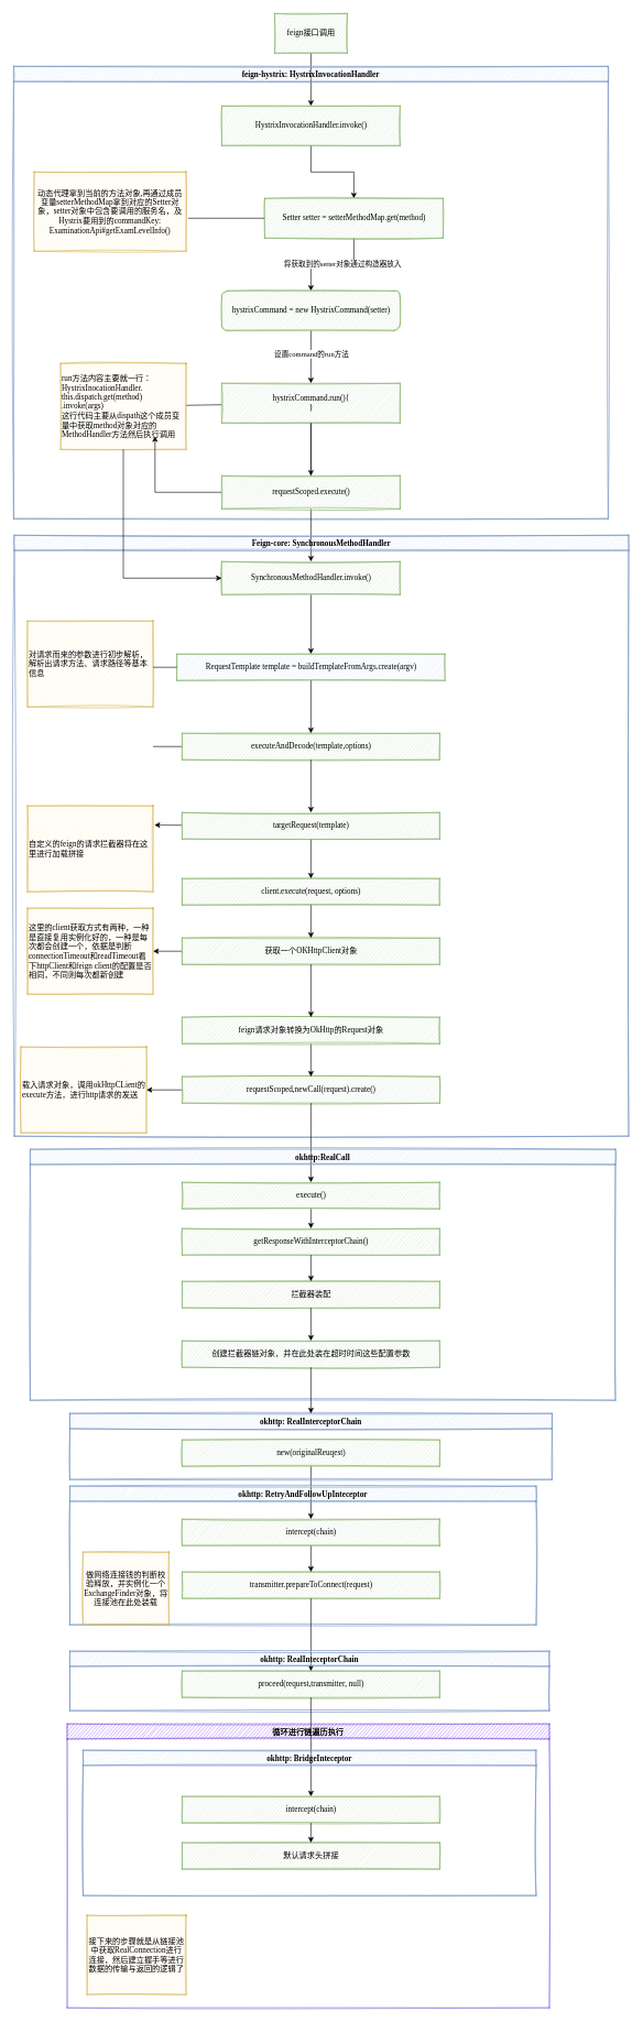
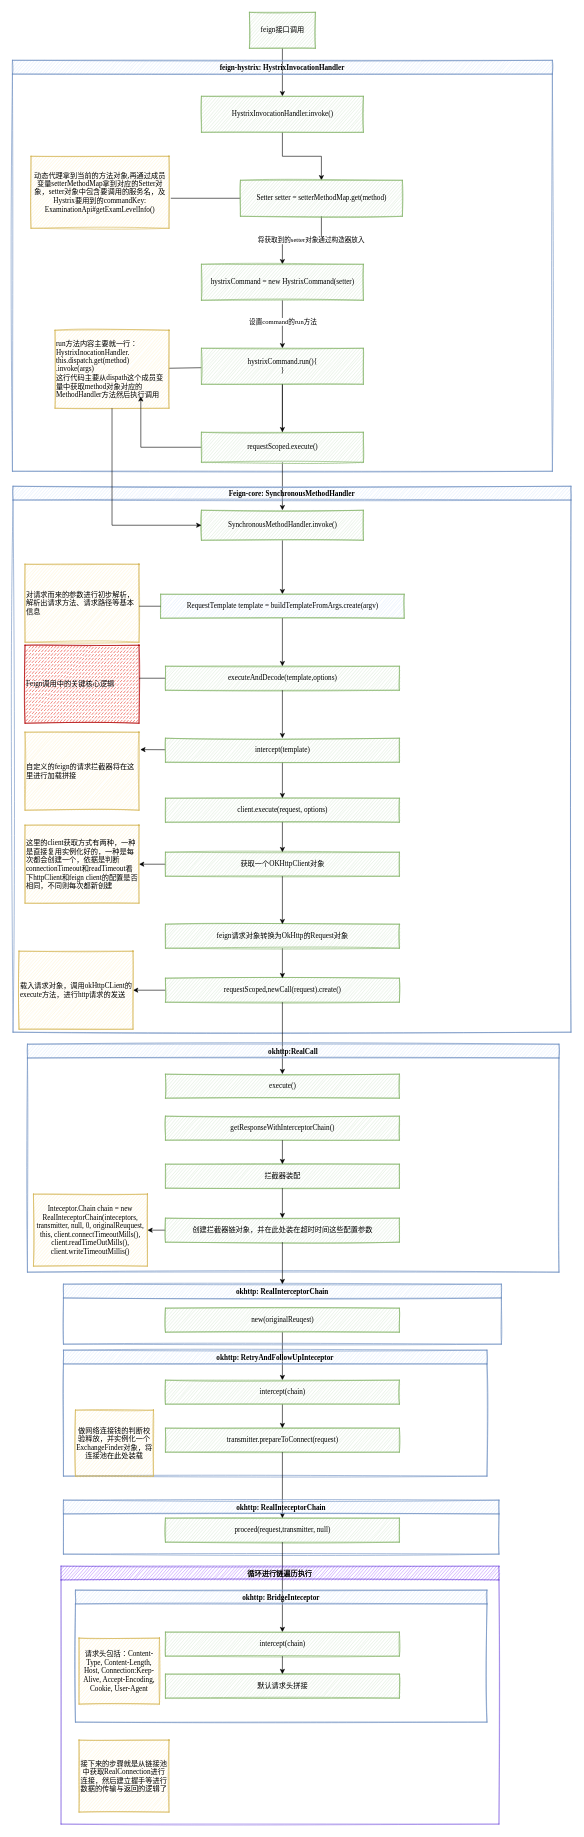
- <mxCell id="13" value="&lt;font face=&quot;Comic Sans MS&quot;&gt;hystrixCommand = new HystrixCommand(setter)&lt;/font&gt;" style="html=1;sketch=1;fillColor=#d5e8d4;strokeColor=#82b366;rounded=1;" vertex="1" parent="1"><mxGeometry x="335" y="440" width="270" height="60" as="geometry" /></mxCell>
+ <mxCell id="13" value="&lt;font face=&quot;Comic Sans MS&quot;&gt;hystrixCommand = new HystrixCommand(setter)&lt;/font&gt;" style="html=1;sketch=1;fillColor=#d5e8d4;strokeColor=#82b366;" vertex="1" parent="1"><mxGeometry x="335" y="440" width="270" height="60" as="geometry" /></mxCell>
+ <mxCell id="28" value="&lt;font color=&quot;#000000&quot;&gt;Feign调用中的关键核心逻辑&lt;/font&gt;" style="shape=note;whiteSpace=wrap;html=1;backgroundOutline=1;darkOpacity=0.05;fontFamily=Comic Sans MS;size=0;sketch=1;fillColor=#e51400;strokeColor=#B20000;align=left;fontColor=#ffffff;gradientColor=none;fillStyle=dashed;" vertex="1" parent="25"><mxGeometry x="20" y="265" width="190" height="130" as="geometry" /></mxCell>
- <mxCell id="45" value="&lt;font face=&quot;Comic Sans MS&quot;&gt;targetRequest(template)&lt;/font&gt;" style="html=1;sketch=1;fillColor=#d5e8d4;strokeColor=#82b366;" vertex="1" parent="1"><mxGeometry x="275" y="1230" width="390" height="40" as="geometry" /></mxCell>
+ <mxCell id="45" value="&lt;font face=&quot;Comic Sans MS&quot;&gt;intercept(template)&lt;/font&gt;" style="html=1;sketch=1;fillColor=#d5e8d4;strokeColor=#82b366;" vertex="1" parent="1"><mxGeometry x="275" y="1230" width="390" height="40" as="geometry" /></mxCell>
- <mxCell id="50" value="" style="edgeStyle=none;rounded=0;orthogonalLoop=1;jettySize=auto;html=1;fontFamily=Comic Sans MS;fontColor=#000000;startArrow=none;startFill=0;endArrow=classic;endFill=1;" edge="1" parent="1" source="51" target="54"><mxGeometry relative="1" as="geometry" /></mxCell>
+ <mxCell id="60" value="Inteceptor.Chain chain = new RealInteceptorChain(inteceptors, transmitter, null, 0, originalReuquest, this, client.connectTimeoutMills(), client.readTimeOutMills(), client.writeTimeoutMillis()" style="shape=note;whiteSpace=wrap;html=1;backgroundOutline=1;darkOpacity=0.05;fontFamily=Comic Sans MS;size=0;sketch=1;fillColor=#fff2cc;strokeColor=#d6b656;" vertex="1" parent="53"><mxGeometry x="10" y="250" width="190" height="120" as="geometry" /></mxCell>
+ <mxCell id="57" style="edgeStyle=none;rounded=0;orthogonalLoop=1;jettySize=auto;html=1;fontFamily=Comic Sans MS;fontColor=#000000;startArrow=none;startFill=0;endArrow=classic;endFill=1;" edge="1" parent="53" source="58" target="60"><mxGeometry relative="1" as="geometry" /></mxCell>
+ <mxCell id="75" value="请求头包括：Content-Type, Content-Length, Host, Connection:Keep-Alive, Accept-Encoding, Cookie, User-Agent" style="shape=note;whiteSpace=wrap;html=1;backgroundOutline=1;darkOpacity=0.05;fontFamily=Comic Sans MS;size=0;sketch=1;fillColor=#fff2cc;strokeColor=#d6b656;" vertex="1" parent="73"><mxGeometry x="6" y="80" width="134" height="110" as="geometry" /></mxCell>
